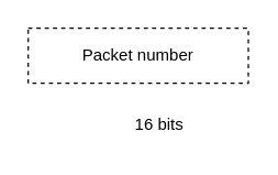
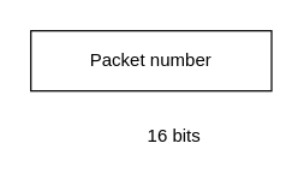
- <mxCell id="2" value="Packet number" style="rounded=0;whiteSpace=wrap;html=1;dashed=1;" vertex="1" parent="1"><mxGeometry x="20" y="20" width="160" height="40" as="geometry" /></mxCell>
+ <mxCell id="2" value="Packet number" style="rounded=0;whiteSpace=wrap;html=1;" vertex="1" parent="1"><mxGeometry x="20" y="20" width="160" height="40" as="geometry" /></mxCell>
